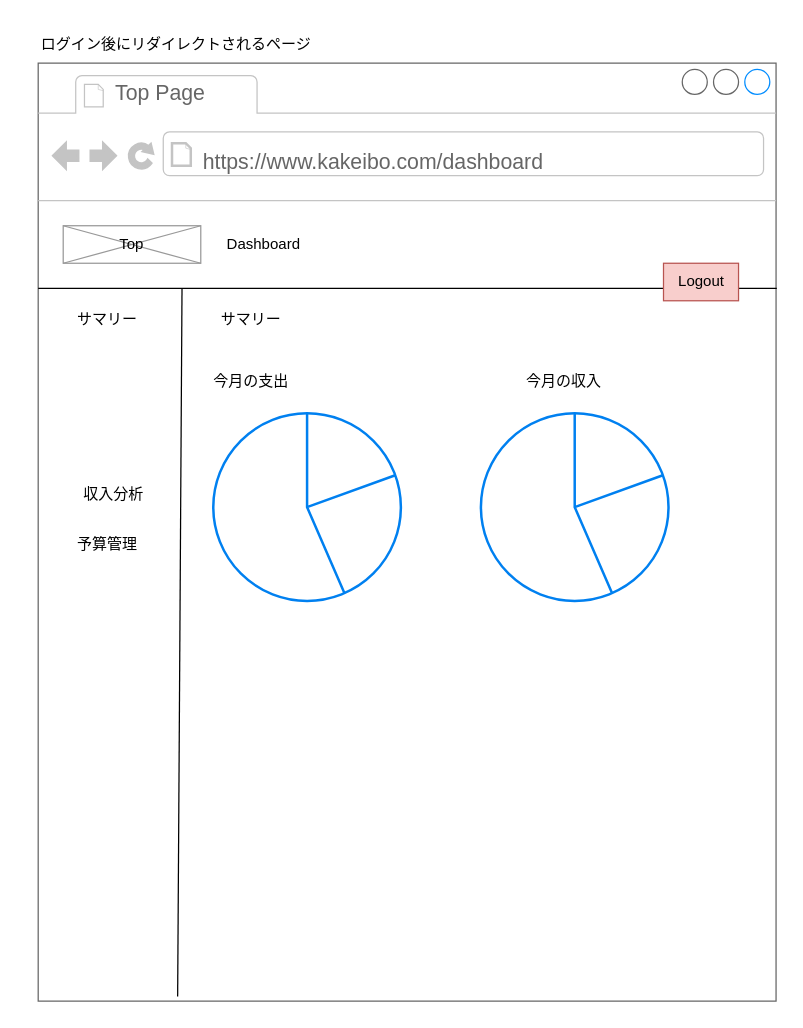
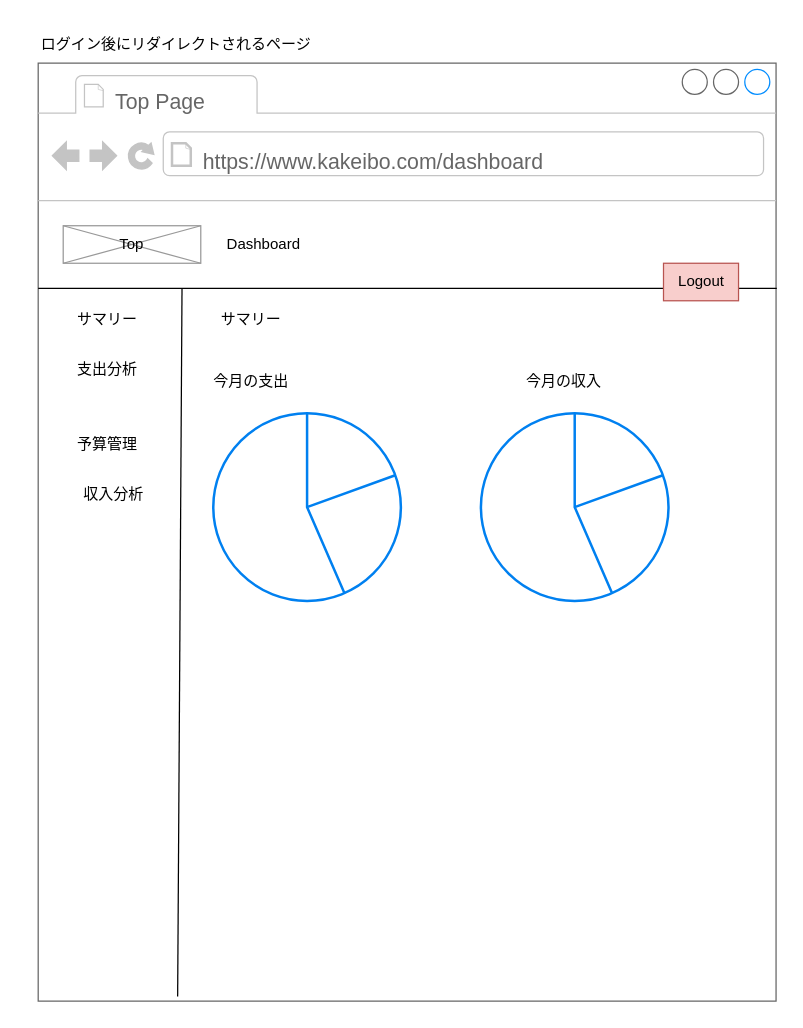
- <mxCell id="3" value="Top Page" style="strokeWidth=1;shadow=0;dashed=0;align=center;html=1;shape=mxgraph.mockup.containers.anchor;fontSize=17;fontColor=#666666;align=left;whiteSpace=wrap;" parent="2" vertex="1"><mxGeometry x="60" y="12" width="110" height="26" as="geometry" /></mxCell>
+ <mxCell id="3" value="Top Page" style="strokeWidth=1;shadow=0;dashed=0;align=center;html=1;shape=mxgraph.mockup.containers.anchor;fontSize=17;fontColor=#666666;align=left;whiteSpace=wrap;" parent="2" vertex="1"><mxGeometry x="60" y="12" width="110" height="40" as="geometry" /></mxCell>
+ <mxCell id="16" value="支出分析" style="text;html=1;align=center;verticalAlign=middle;resizable=0;points=[];autosize=1;strokeColor=none;fillColor=none;" vertex="1" parent="2"><mxGeometry x="20" y="230" width="70" height="30" as="geometry" /></mxCell>
- <mxCell id="18" value="予算管理" style="text;html=1;align=center;verticalAlign=middle;resizable=0;points=[];autosize=1;strokeColor=none;fillColor=none;" vertex="1" parent="2"><mxGeometry x="20" y="370" width="70" height="30" as="geometry" /></mxCell>
+ <mxCell id="18" value="予算管理" style="text;html=1;align=center;verticalAlign=middle;resizable=0;points=[];autosize=1;strokeColor=none;fillColor=none;" vertex="1" parent="2"><mxGeometry x="20" y="290" width="70" height="30" as="geometry" /></mxCell>
